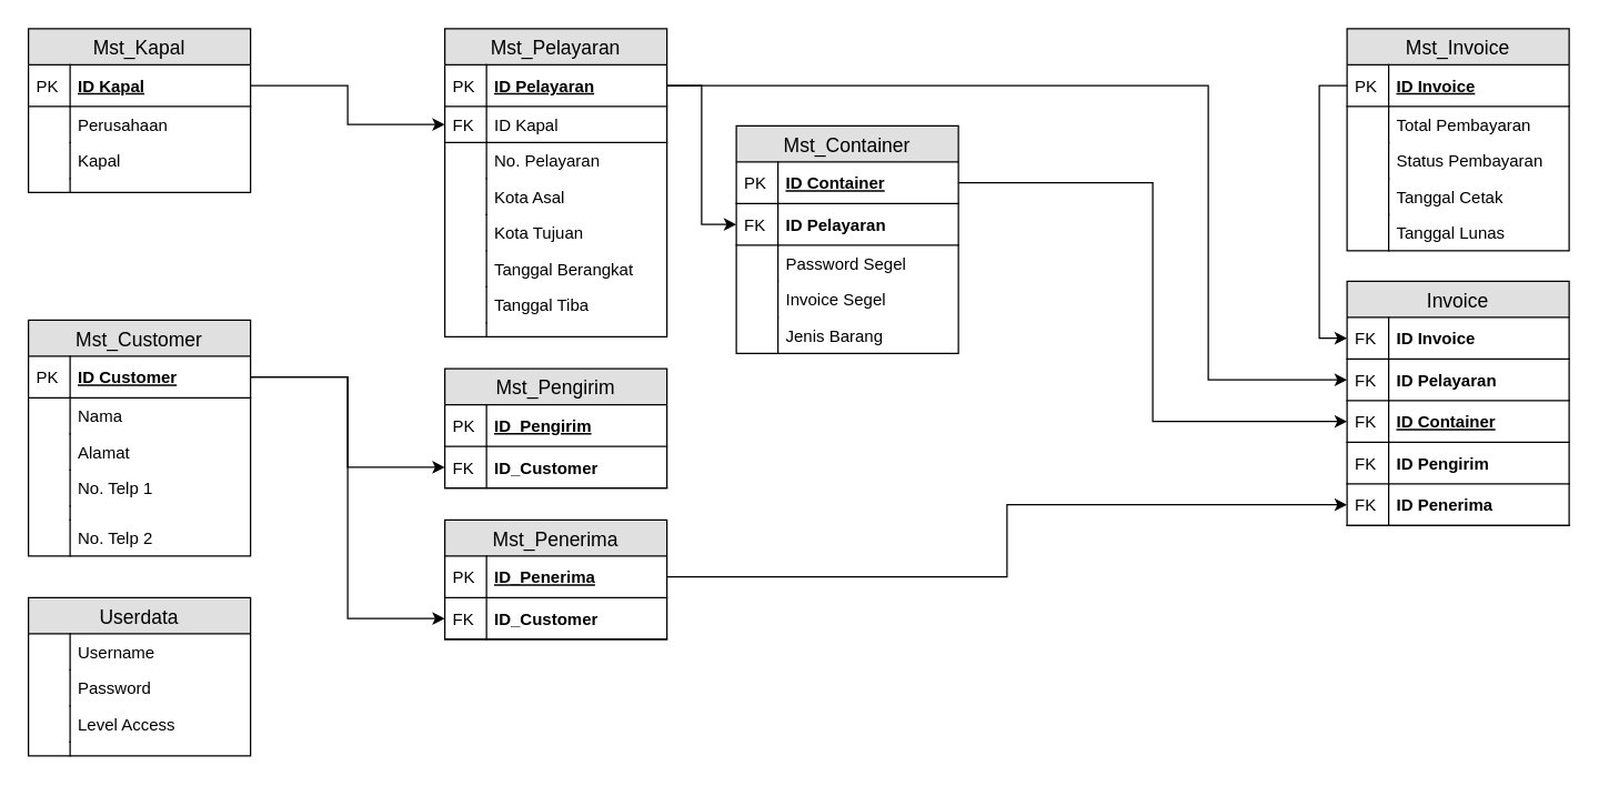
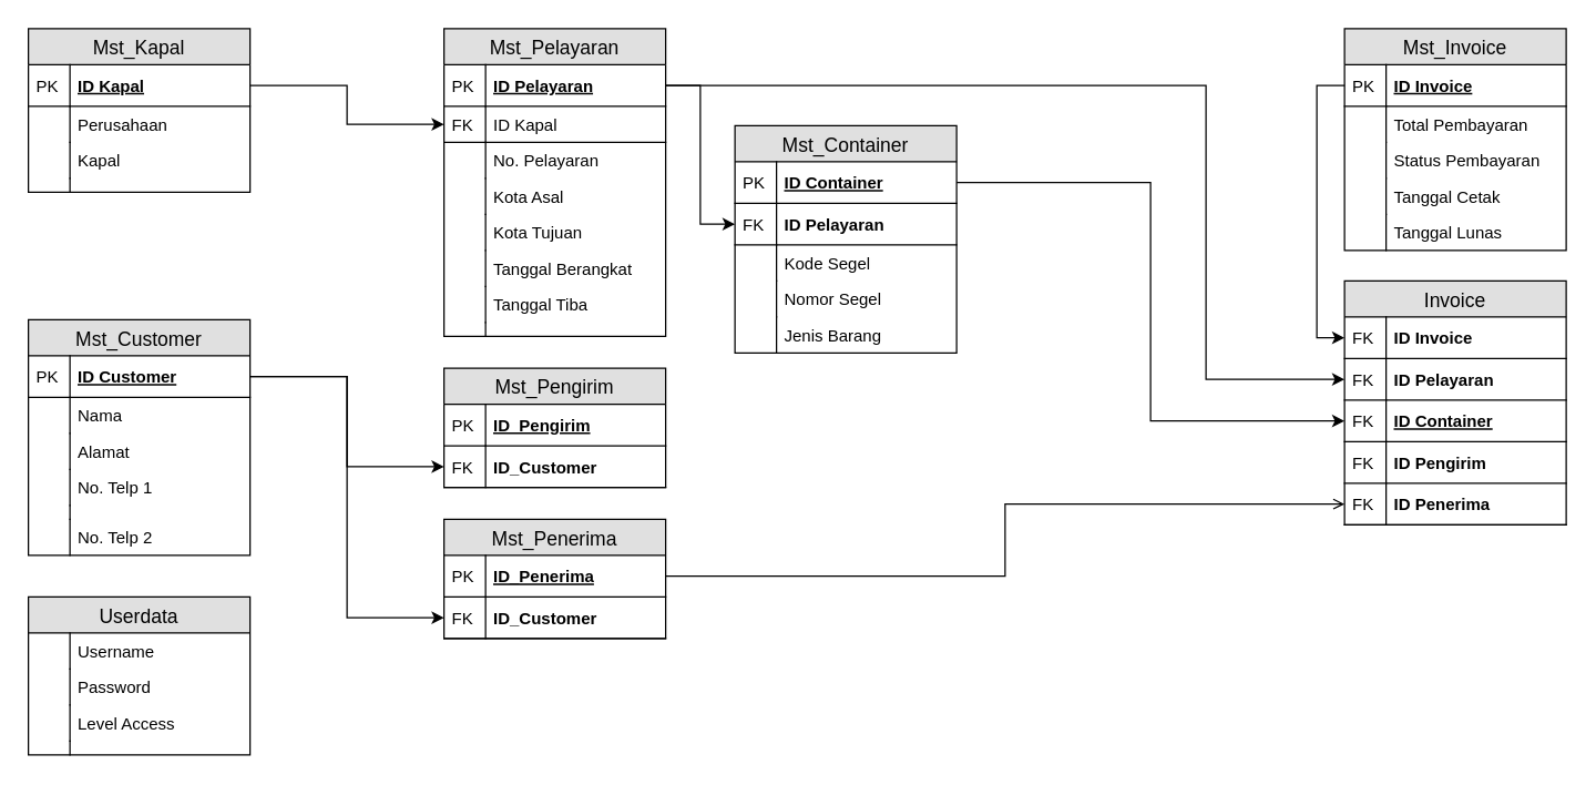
- <mxCell id="82" value="Password Segel" style="shape=partialRectangle;top=0;left=0;right=0;bottom=0;align=left;verticalAlign=top;fillColor=none;spacingLeft=34;spacingRight=4;overflow=hidden;rotatable=0;points=[[0,0.5],[1,0.5]];portConstraint=eastwest;dropTarget=0;fontSize=12;" parent="77" vertex="1"><mxGeometry y="86" width="160" height="26" as="geometry" /></mxCell>
+ <mxCell id="82" value="Kode Segel" style="shape=partialRectangle;top=0;left=0;right=0;bottom=0;align=left;verticalAlign=top;fillColor=none;spacingLeft=34;spacingRight=4;overflow=hidden;rotatable=0;points=[[0,0.5],[1,0.5]];portConstraint=eastwest;dropTarget=0;fontSize=12;" parent="77" vertex="1"><mxGeometry y="86" width="160" height="26" as="geometry" /></mxCell>
- <mxCell id="84" value="Invoice Segel" style="shape=partialRectangle;top=0;left=0;right=0;bottom=0;align=left;verticalAlign=top;fillColor=none;spacingLeft=34;spacingRight=4;overflow=hidden;rotatable=0;points=[[0,0.5],[1,0.5]];portConstraint=eastwest;dropTarget=0;fontSize=12;" parent="77" vertex="1"><mxGeometry y="112" width="160" height="26" as="geometry" /></mxCell>
+ <mxCell id="84" value="Nomor Segel" style="shape=partialRectangle;top=0;left=0;right=0;bottom=0;align=left;verticalAlign=top;fillColor=none;spacingLeft=34;spacingRight=4;overflow=hidden;rotatable=0;points=[[0,0.5],[1,0.5]];portConstraint=eastwest;dropTarget=0;fontSize=12;" parent="77" vertex="1"><mxGeometry y="112" width="160" height="26" as="geometry" /></mxCell>
- <mxCell id="76" style="edgeStyle=orthogonalEdgeStyle;rounded=0;orthogonalLoop=1;jettySize=auto;html=1;entryX=0;entryY=0.5;entryDx=0;entryDy=0;" parent="1" source="70" target="62" edge="1"><mxGeometry relative="1" as="geometry" /></mxCell>
+ <mxCell id="76" style="edgeStyle=orthogonalEdgeStyle;rounded=0;orthogonalLoop=1;jettySize=auto;html=1;entryX=0;entryY=0.5;entryDx=0;entryDy=0;endArrow=open;" parent="1" source="70" target="62" edge="1"><mxGeometry relative="1" as="geometry" /></mxCell>
